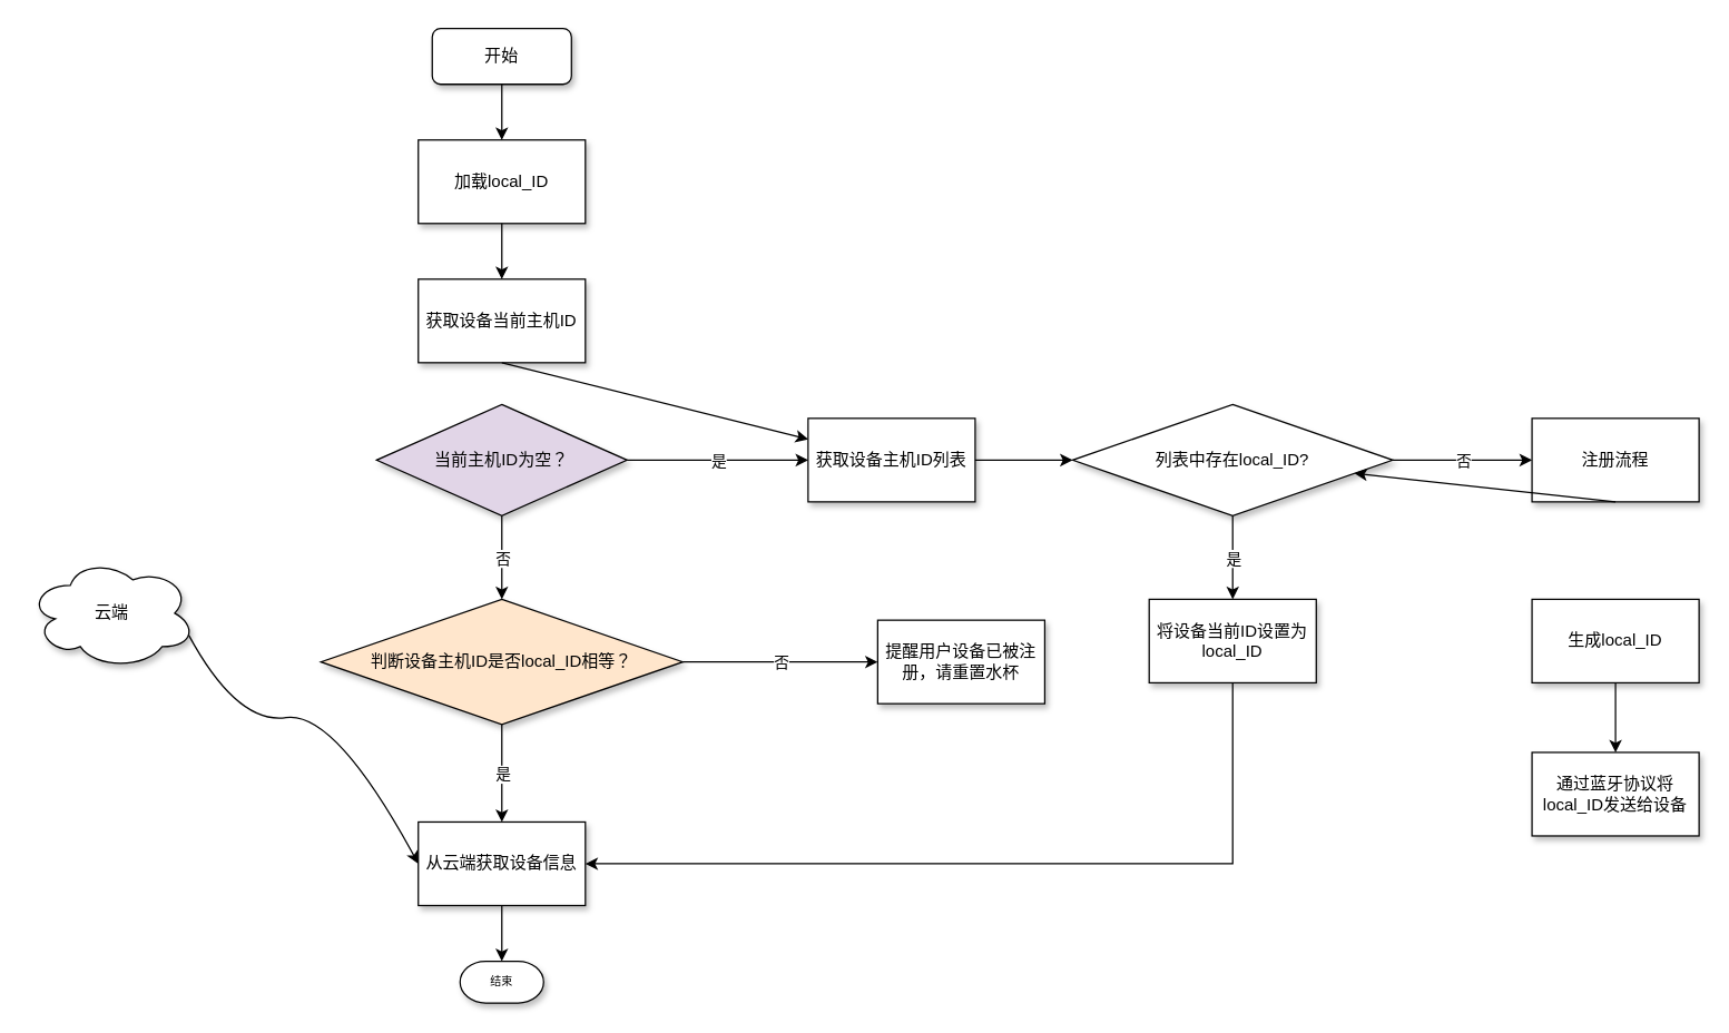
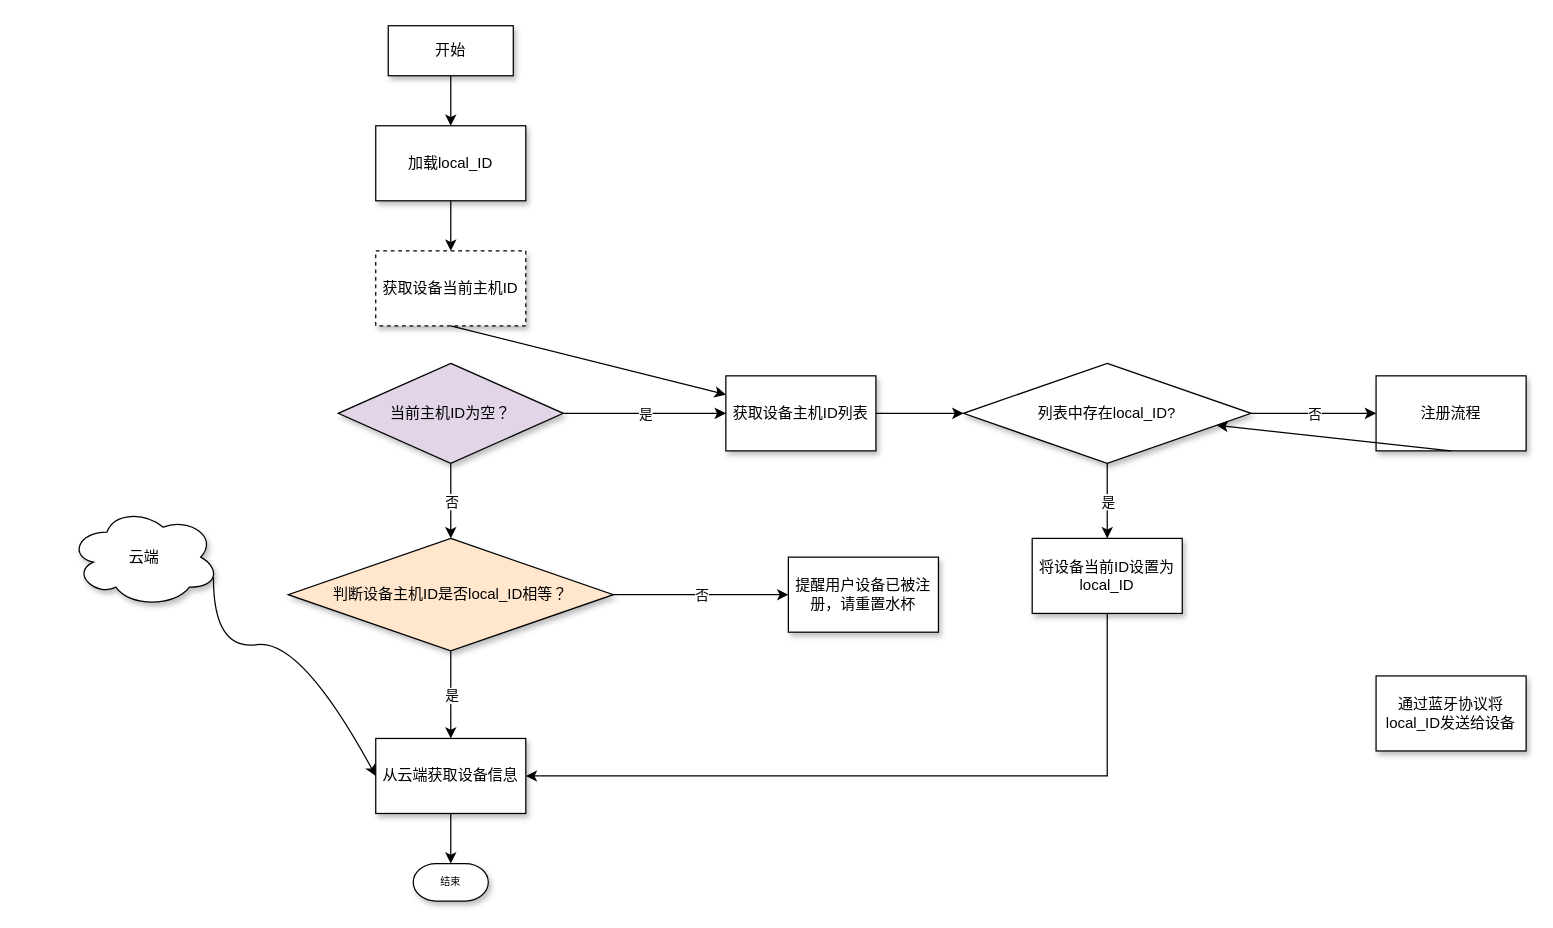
- <mxCell id="3" value="开始" style="rounded=1;whiteSpace=wrap;html=1;shadow=1;" vertex="1" parent="1"><mxGeometry x="310" y="20" width="100" height="40" as="geometry" /></mxCell>
+ <mxCell id="3" value="开始" style="whiteSpace=wrap;html=1;shadow=1;rounded=0;" vertex="1" parent="1"><mxGeometry x="310" y="20" width="100" height="40" as="geometry" /></mxCell>
- <mxCell id="2" value="&lt;span style=&quot;&quot;&gt;获取设备当前主机ID&lt;/span&gt;" style="rounded=0;whiteSpace=wrap;html=1;shadow=1;" vertex="1" parent="1"><mxGeometry x="300" y="200" width="120" height="60" as="geometry" /></mxCell>
+ <mxCell id="2" value="&lt;span style=&quot;&quot;&gt;获取设备当前主机ID&lt;/span&gt;" style="rounded=0;whiteSpace=wrap;html=1;shadow=1;dashed=1;" vertex="1" parent="1"><mxGeometry x="300" y="200" width="120" height="60" as="geometry" /></mxCell>
- <mxCell id="27" value="云端" style="ellipse;shape=cloud;whiteSpace=wrap;html=1;shadow=1;gradientColor=none;" vertex="1" parent="1"><mxGeometry x="20" y="400" width="120" height="80" as="geometry" /></mxCell>
+ <mxCell id="27" value="云端" style="ellipse;shape=cloud;whiteSpace=wrap;html=1;shadow=1;gradientColor=none;" vertex="1" parent="1"><mxGeometry x="55" y="405" width="120" height="80" as="geometry" /></mxCell>
- <mxCell id="35" value="生成local_ID" style="rounded=0;whiteSpace=wrap;html=1;shadow=1;gradientColor=none;" vertex="1" parent="1"><mxGeometry x="1100" y="430" width="120" height="60" as="geometry" /></mxCell>
- <mxCell id="38" value="" style="endArrow=classic;html=1;rounded=0;exitX=0.5;exitY=1;exitDx=0;exitDy=0;entryX=0.5;entryY=0;entryDx=0;entryDy=0;" edge="1" parent="1" source="35" target="37"><mxGeometry width="50" height="50" relative="1" as="geometry"><mxPoint x="960" y="650" as="sourcePoint" /><mxPoint x="1010" y="600" as="targetPoint" /></mxGeometry></mxCell>
